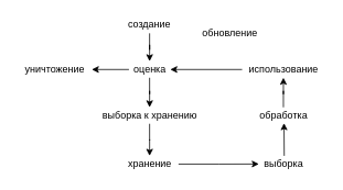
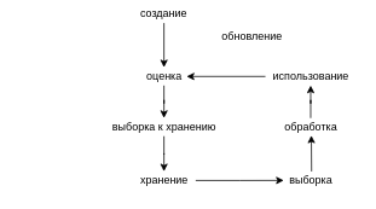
- <mxCell id="3" value="создание" style="text;html=1;strokeColor=none;fillColor=none;align=center;verticalAlign=middle;whiteSpace=wrap;rounded=0;" vertex="1" parent="1"><mxGeometry x="160" y="20" width="40" height="20" as="geometry" /></mxCell>
+ <mxCell id="3" value="создание" style="text;html=1;strokeColor=none;fillColor=none;align=center;verticalAlign=middle;whiteSpace=wrap;rounded=0;" vertex="1" parent="1"><mxGeometry x="160" y="5" width="40" height="20" as="geometry" /></mxCell>
- <mxCell id="10" value="уничтожение" style="text;html=1;align=center;verticalAlign=middle;resizable=0;points=[];autosize=1;" vertex="1" parent="1"><mxGeometry x="20" y="74" width="90" height="20" as="geometry" /></mxCell>
- <mxCell id="4" style="edgeStyle=orthogonalEdgeStyle;rounded=0;orthogonalLoop=1;jettySize=auto;html=1;" edge="1" parent="1" source="6" target="10"><mxGeometry relative="1" as="geometry" /></mxCell>
